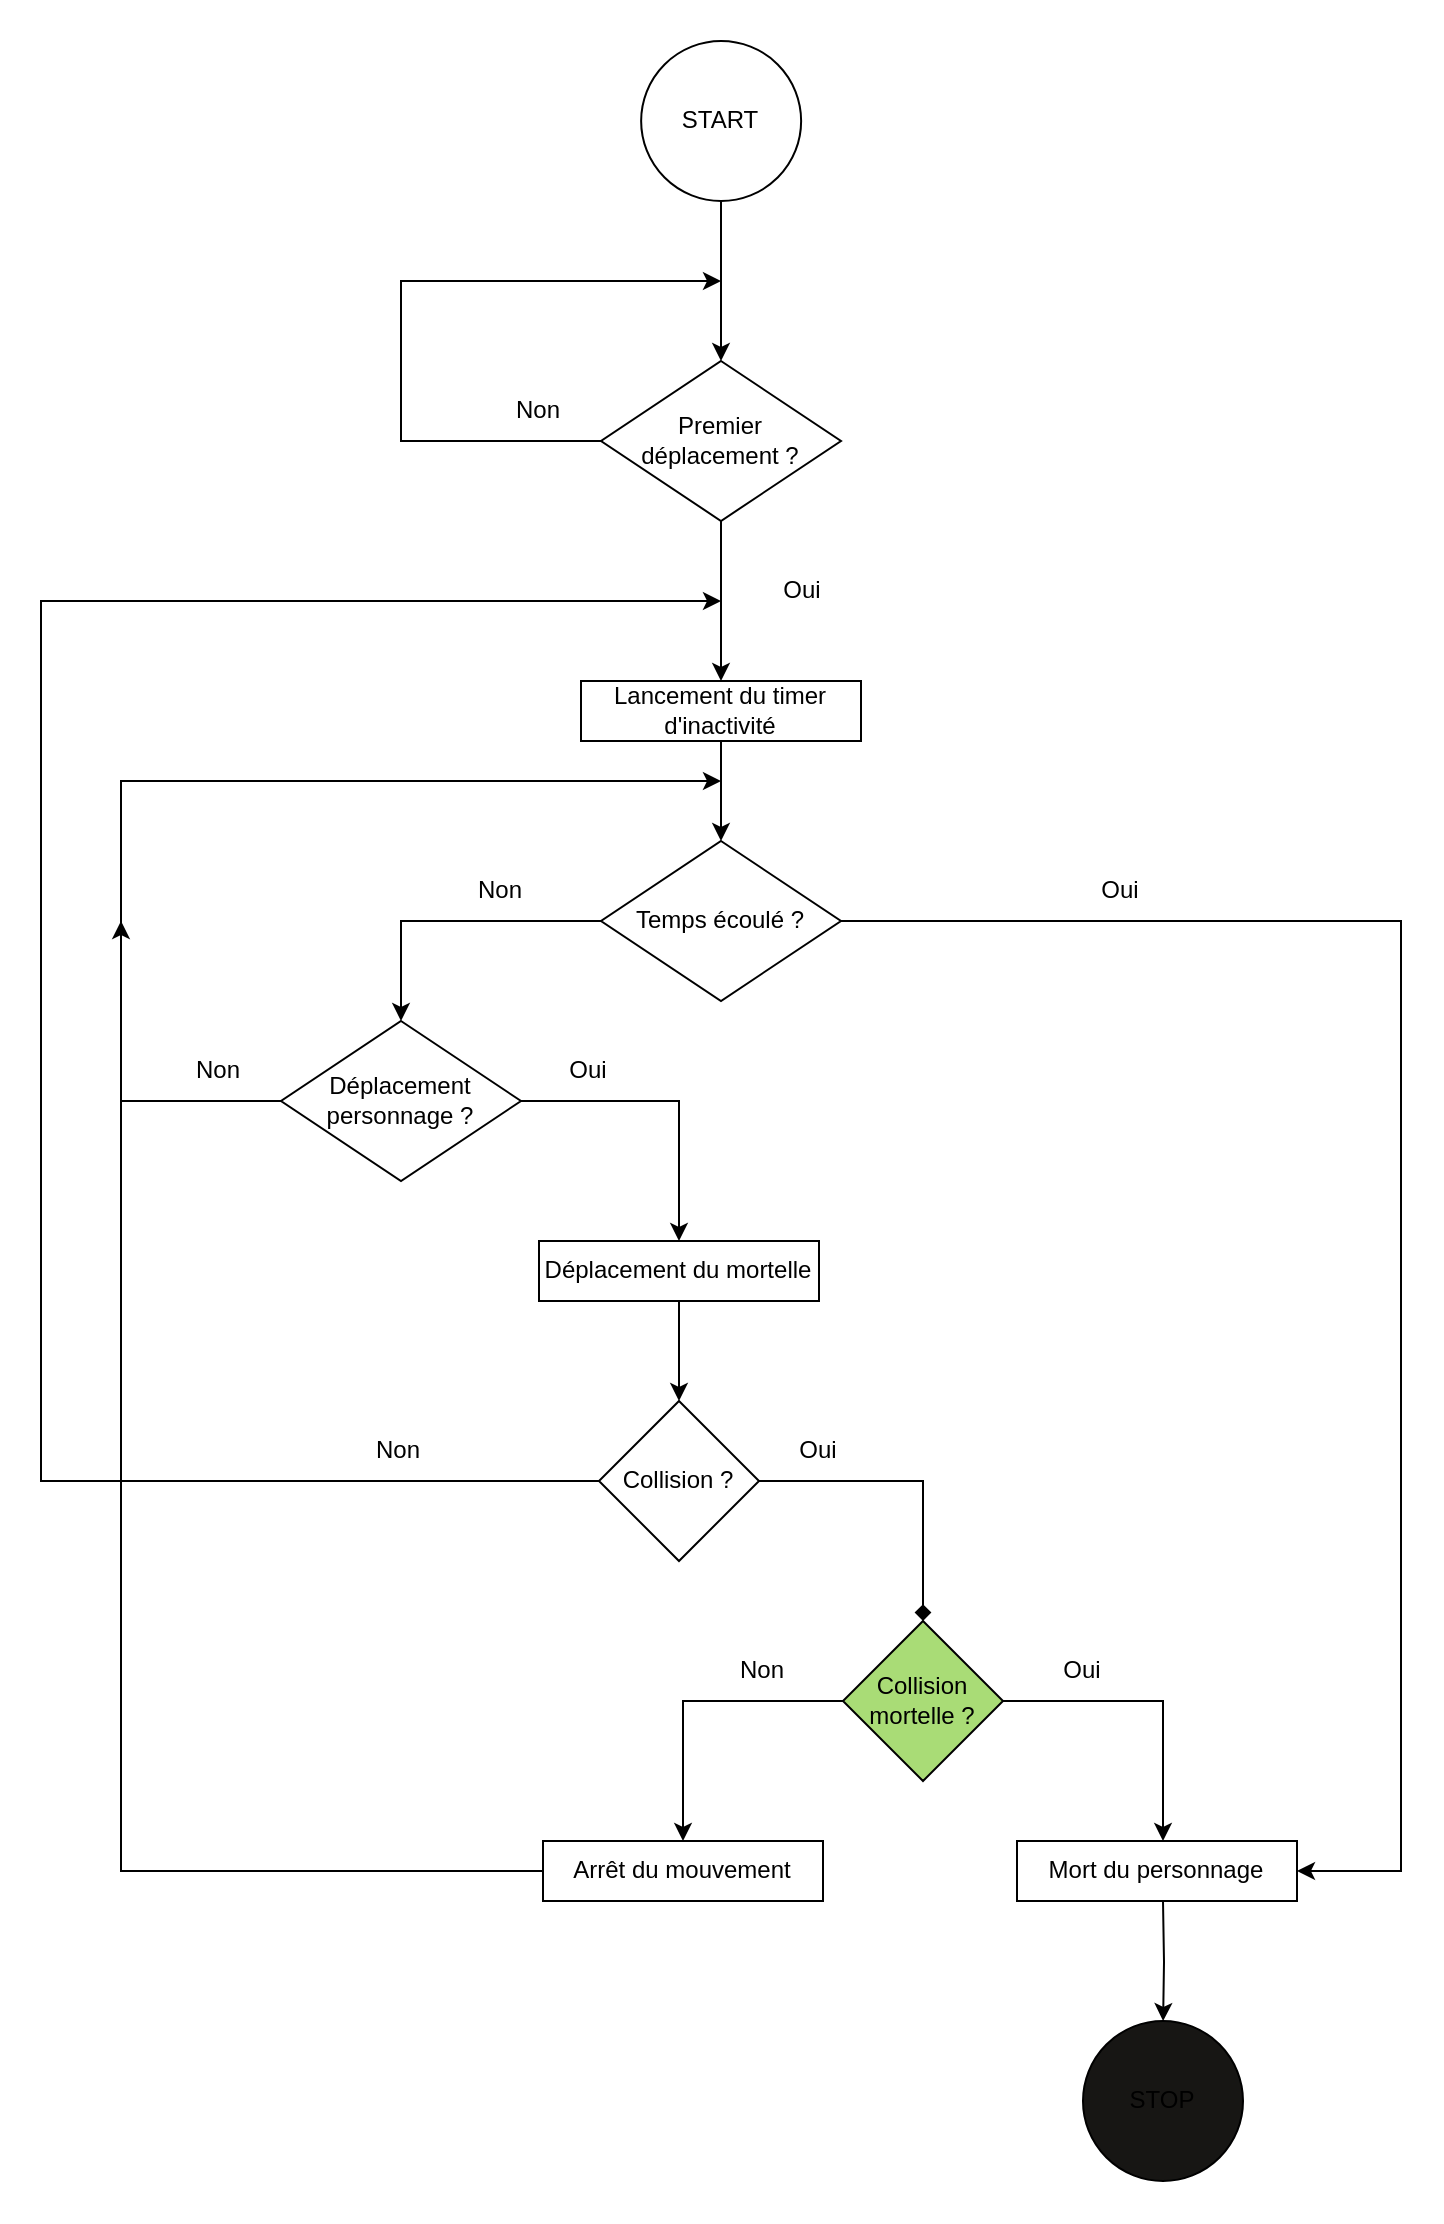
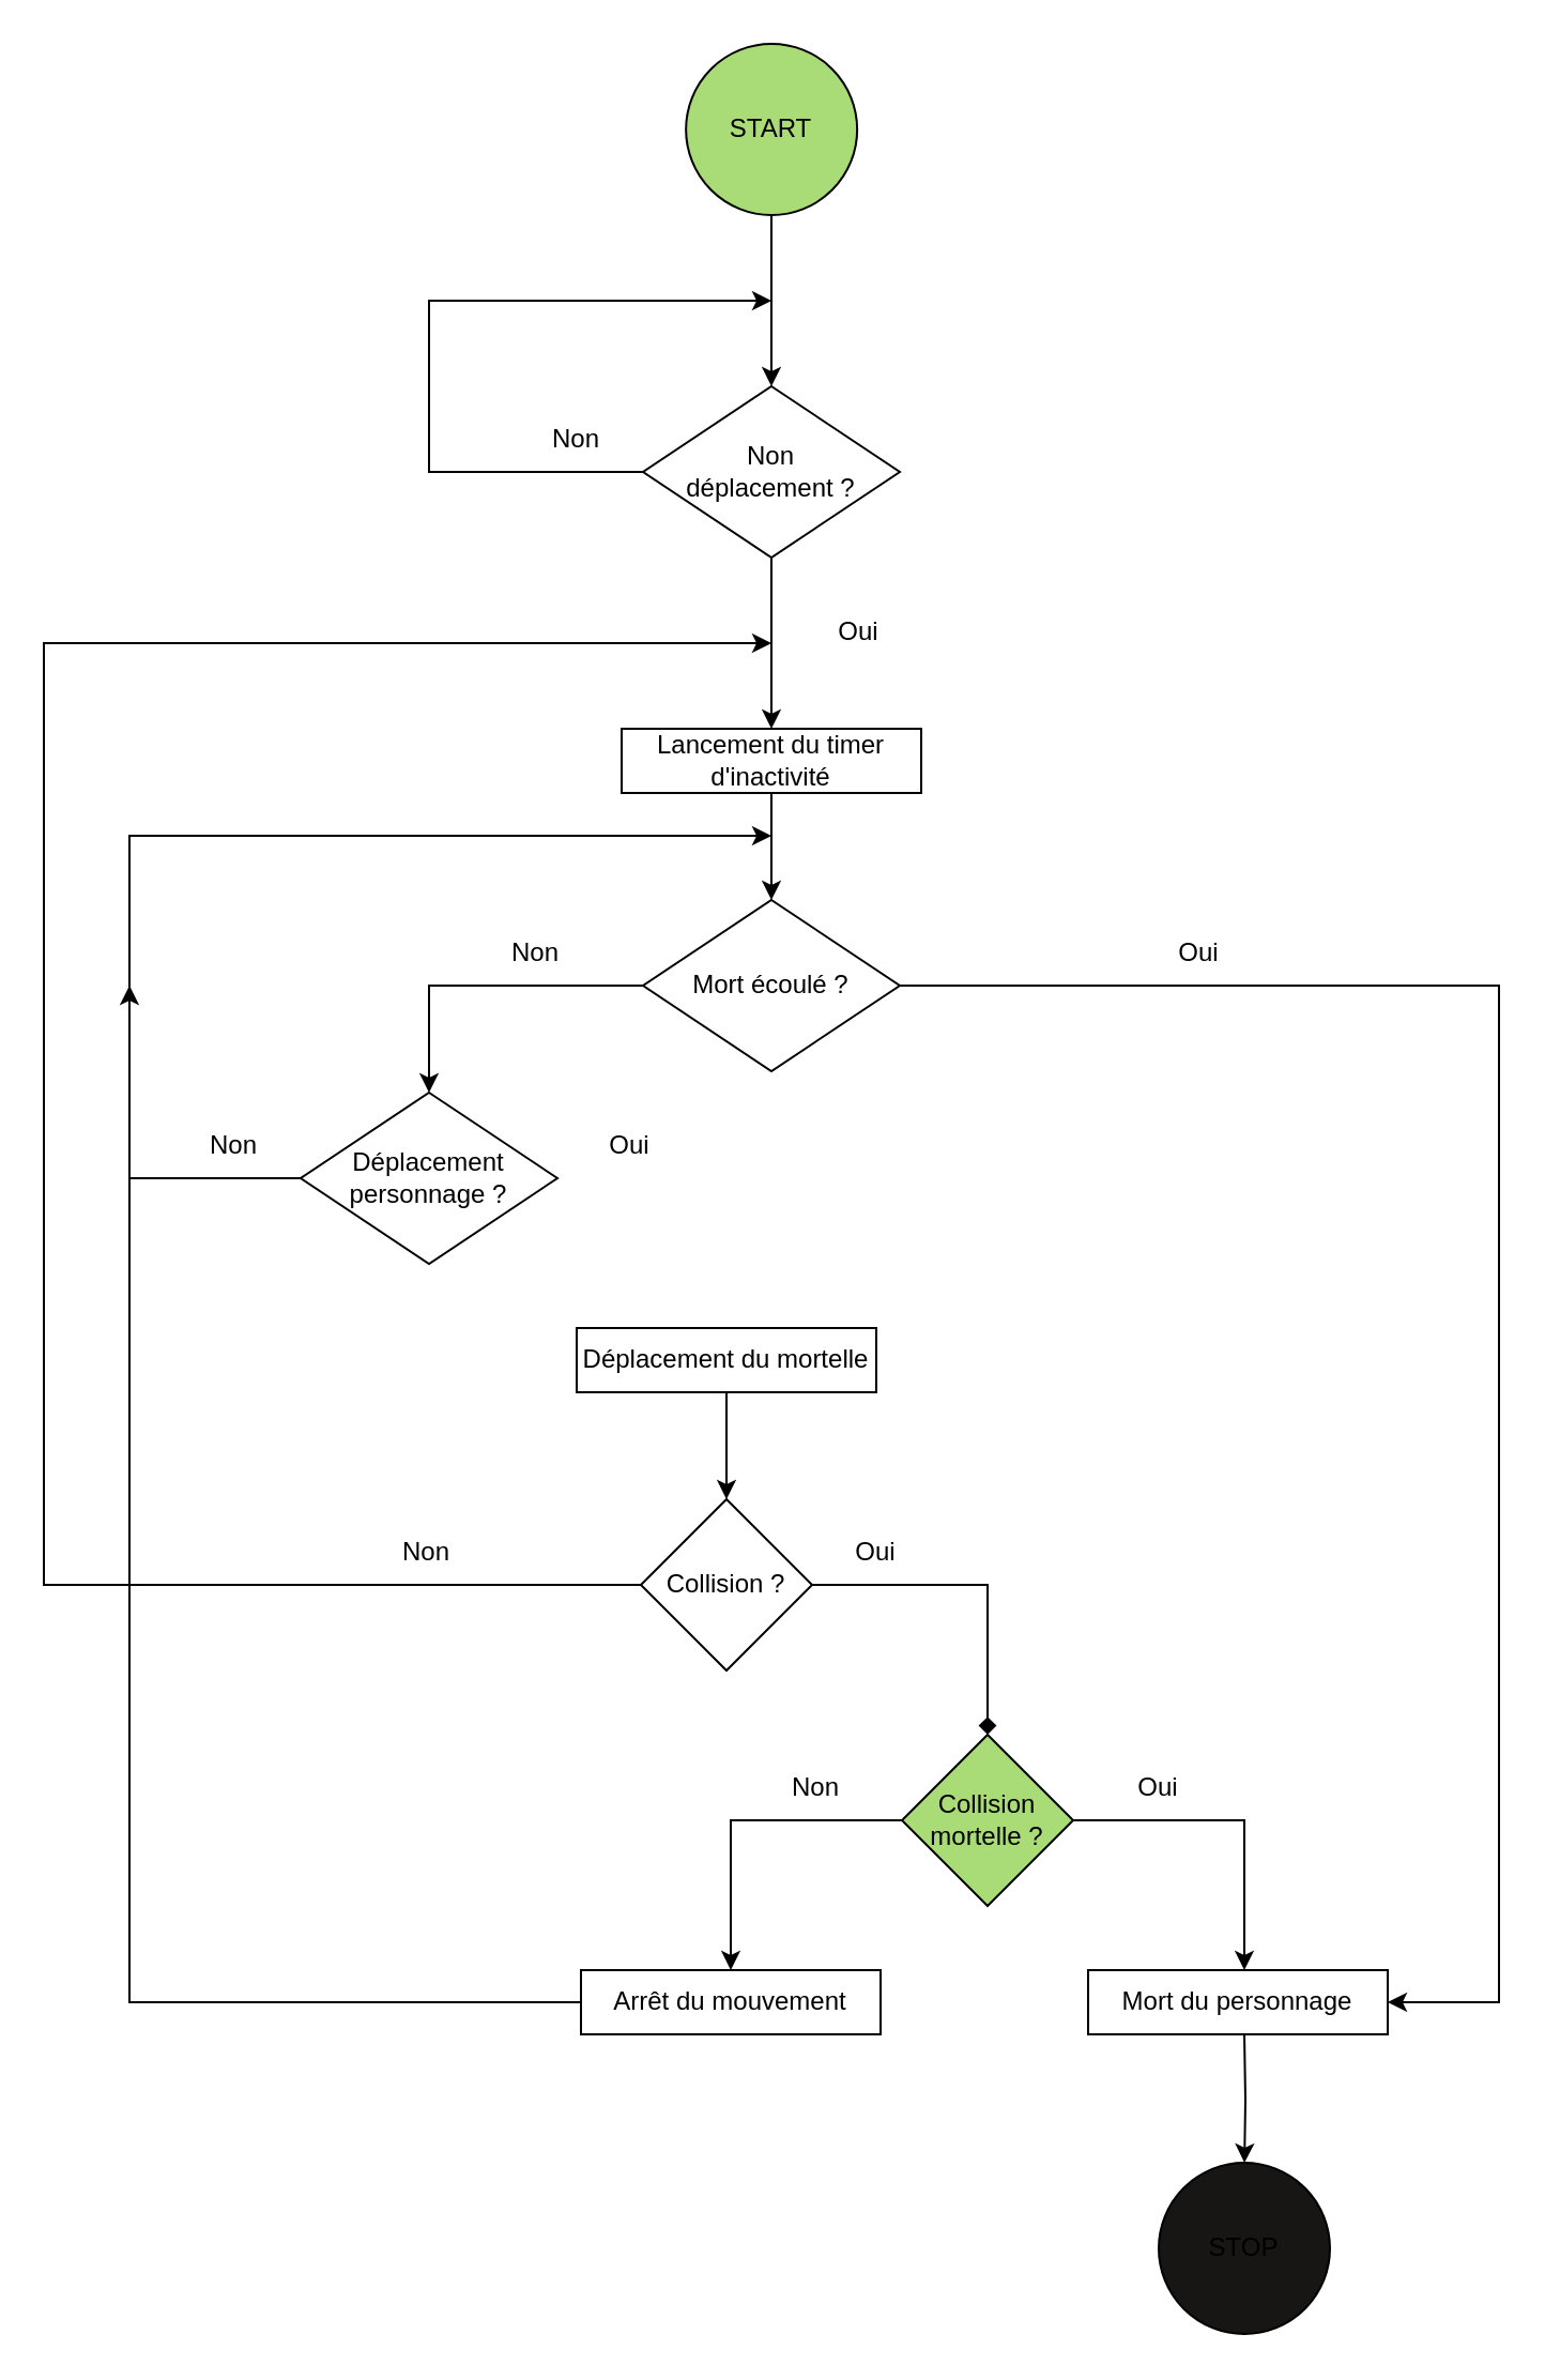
- <mxCell id="2" value="START" style="ellipse;whiteSpace=wrap;html=1;fillColor=#ffffff;" parent="1" vertex="1" connectable="0"><mxGeometry x="320.07" y="20" width="80" height="80" as="geometry" /></mxCell>
+ <mxCell id="2" value="START" style="ellipse;whiteSpace=wrap;html=1;fillColor=#a9dc76;" parent="1" vertex="1" connectable="0"><mxGeometry x="320.07" y="20" width="80" height="80" as="geometry" /></mxCell>
- <mxCell id="35" value="Premier &lt;br&gt;déplacement ?" style="rhombus;whiteSpace=wrap;html=1;" vertex="1" parent="1"><mxGeometry x="300" y="180" width="120" height="80" as="geometry" /></mxCell>
+ <mxCell id="35" value="Non &lt;br&gt;déplacement ?" style="rhombus;whiteSpace=wrap;html=1;" vertex="1" parent="1"><mxGeometry x="300" y="180" width="120" height="80" as="geometry" /></mxCell>
- <mxCell id="21" value="Temps écoulé ?" style="rhombus;whiteSpace=wrap;html=1;" parent="1" vertex="1"><mxGeometry x="300" y="420" width="120" height="80" as="geometry" /></mxCell>
+ <mxCell id="21" value="Mort écoulé ?" style="rhombus;whiteSpace=wrap;html=1;" parent="1" vertex="1"><mxGeometry x="300" y="420" width="120" height="80" as="geometry" /></mxCell>
- <mxCell id="27" style="edgeStyle=orthogonalEdgeStyle;rounded=0;orthogonalLoop=1;jettySize=auto;html=1;exitX=1;exitY=0.5;exitDx=0;exitDy=0;entryX=0.5;entryY=0;entryDx=0;entryDy=0;" parent="1" source="28" target="4" edge="1"><mxGeometry relative="1" as="geometry" /></mxCell>
